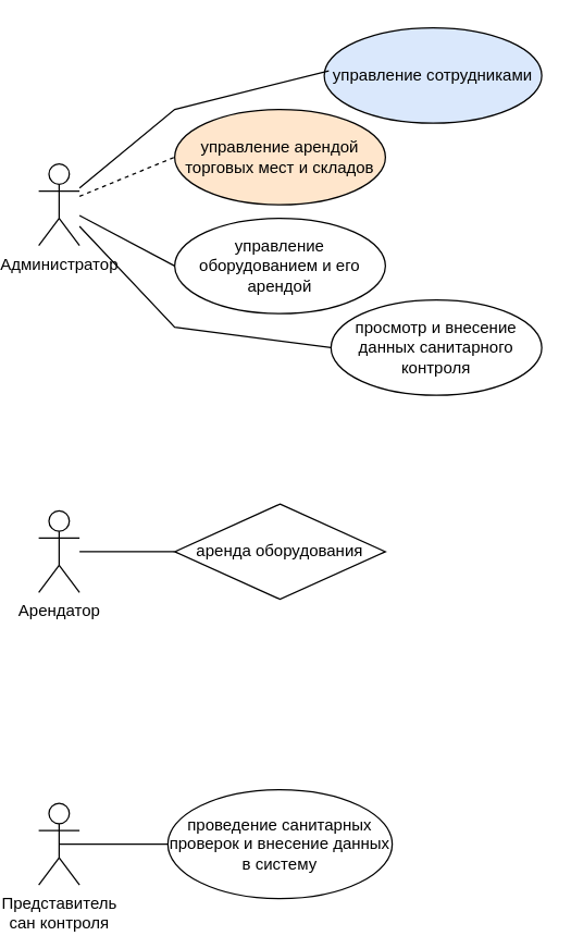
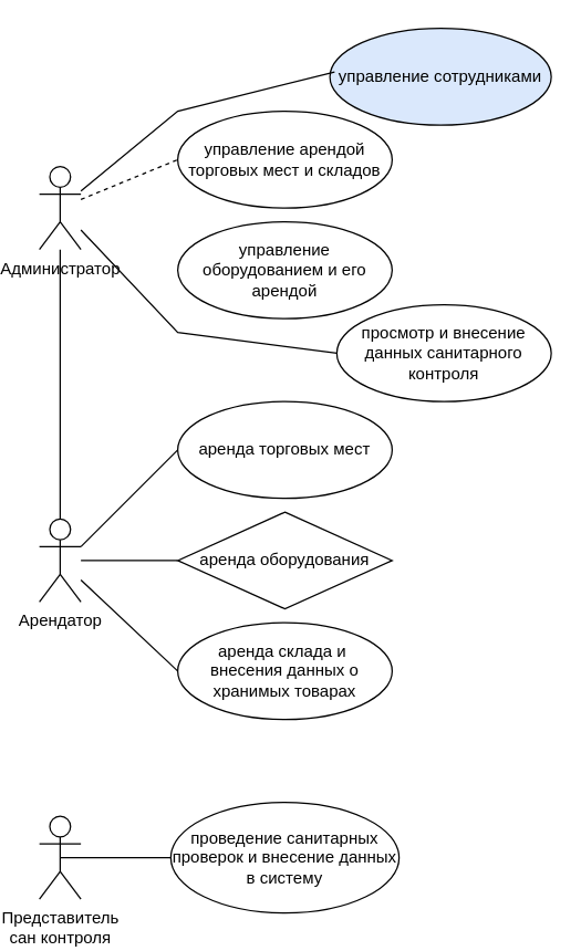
- <mxCell id="6" value="управление арендой торговых мест и складов" style="ellipse;whiteSpace=wrap;html=1;fillColor=#ffe6cc;" vertex="1" parent="1"><mxGeometry x="120" y="80" width="155" height="70" as="geometry" /></mxCell>
+ <mxCell id="6" value="управление арендой торговых мест и складов" style="ellipse;whiteSpace=wrap;html=1;" vertex="1" parent="1"><mxGeometry x="120" y="80" width="155" height="70" as="geometry" /></mxCell>
- <mxCell id="11" value="" style="endArrow=none;html=1;rounded=0;entryX=0;entryY=0.5;entryDx=0;entryDy=0;" edge="1" parent="1" source="2" target="7"><mxGeometry width="50" height="50" relative="1" as="geometry"><mxPoint x="70" y="164" as="sourcePoint" /><mxPoint x="140" y="135" as="targetPoint" /></mxGeometry></mxCell>
+ <mxCell id="11" value="" style="endArrow=none;html=1;rounded=0;" edge="1" parent="1" source="2" target="3"><mxGeometry width="50" height="50" relative="1" as="geometry"><mxPoint x="70" y="164" as="sourcePoint" /><mxPoint x="140" y="135" as="targetPoint" /></mxGeometry></mxCell>
+ <mxCell id="13" value="аренда торговых мест" style="ellipse;whiteSpace=wrap;html=1;" vertex="1" parent="1"><mxGeometry x="120" y="290" width="155" height="70" as="geometry" /></mxCell>
+ <mxCell id="17" value="" style="endArrow=none;html=1;rounded=0;entryX=0;entryY=0.5;entryDx=0;entryDy=0;exitX=1;exitY=0.333;exitDx=0;exitDy=0;exitPerimeter=0;" edge="1" parent="1" source="3" target="13"><mxGeometry width="50" height="50" relative="1" as="geometry"><mxPoint x="50" y="323" as="sourcePoint" /><mxPoint x="120" y="360" as="targetPoint" /><Array as="points" /></mxGeometry></mxCell>
+ <mxCell id="19" value="" style="endArrow=none;html=1;rounded=0;entryX=0;entryY=0.5;entryDx=0;entryDy=0;" edge="1" parent="1" source="3" target="15"><mxGeometry width="50" height="50" relative="1" as="geometry"><mxPoint x="60" y="390" as="sourcePoint" /><mxPoint x="110" y="415" as="targetPoint" /><Array as="points" /></mxGeometry></mxCell>
+ <mxCell id="15" value="аренда склада и&amp;nbsp;&lt;div&gt;внесения данных о хранимых товарах&lt;/div&gt;" style="ellipse;whiteSpace=wrap;html=1;" vertex="1" parent="1"><mxGeometry x="120" y="450" width="155" height="70" as="geometry" /></mxCell>
